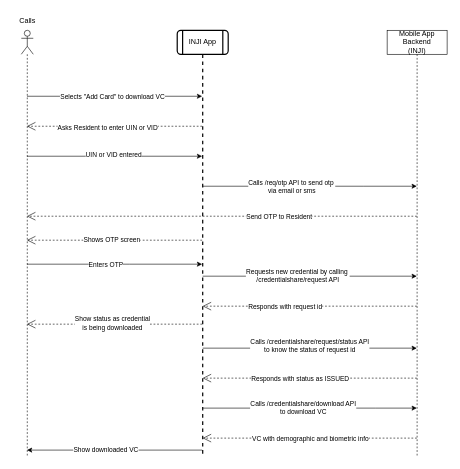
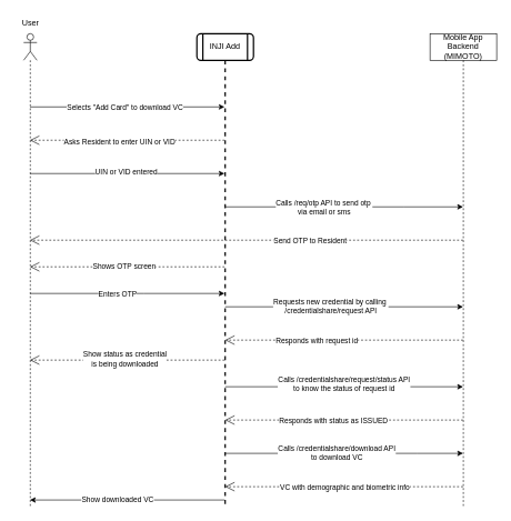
- <mxCell id="9" value="Calls" style="text;html=1;align=center;verticalAlign=middle;resizable=0;points=[];autosize=1;strokeColor=none;fillColor=none;" parent="1" vertex="1"><mxGeometry x="20" y="20" width="50" height="30" as="geometry" /></mxCell>
+ <mxCell id="9" value="User" style="text;html=1;align=center;verticalAlign=middle;resizable=0;points=[];autosize=1;strokeColor=none;fillColor=none;" parent="1" vertex="1"><mxGeometry x="20" y="20" width="50" height="30" as="geometry" /></mxCell>
- <mxCell id="26" value="INJI App" style="shape=umlLifeline;perimeter=lifelinePerimeter;whiteSpace=wrap;html=1;container=1;dropTarget=0;collapsible=0;recursiveResize=0;outlineConnect=0;portConstraint=eastwest;newEdgeStyle={&quot;edgeStyle&quot;:&quot;elbowEdgeStyle&quot;,&quot;elbow&quot;:&quot;vertical&quot;,&quot;curved&quot;:0,&quot;rounded&quot;:0};participant=process;verticalAlign=middle;strokeColor=default;shadow=0;dashed=0;strokeWidth=2;labelBackgroundColor=#ffffff;fillColor=default;fontColor=default;sketch=0;gradientColor=none;fontStyle=0;rounded=1;" parent="1" vertex="1"><mxGeometry x="295" y="50" width="85" height="710" as="geometry" /></mxCell>
+ <mxCell id="26" value="INJI Add" style="shape=umlLifeline;perimeter=lifelinePerimeter;whiteSpace=wrap;html=1;container=1;dropTarget=0;collapsible=0;recursiveResize=0;outlineConnect=0;portConstraint=eastwest;newEdgeStyle={&quot;edgeStyle&quot;:&quot;elbowEdgeStyle&quot;,&quot;elbow&quot;:&quot;vertical&quot;,&quot;curved&quot;:0,&quot;rounded&quot;:0};participant=process;verticalAlign=middle;strokeColor=default;shadow=0;dashed=0;strokeWidth=2;labelBackgroundColor=#ffffff;fillColor=default;fontColor=default;sketch=0;gradientColor=none;fontStyle=0;rounded=1;" parent="1" vertex="1"><mxGeometry x="295" y="50" width="85" height="710" as="geometry" /></mxCell>
- <mxCell id="35" value="Mobile App Backend&lt;br&gt;(INJI)" style="shape=umlLifeline;perimeter=lifelinePerimeter;whiteSpace=wrap;html=1;container=1;dropTarget=0;collapsible=0;recursiveResize=0;outlineConnect=0;portConstraint=eastwest;newEdgeStyle={&quot;edgeStyle&quot;:&quot;elbowEdgeStyle&quot;,&quot;elbow&quot;:&quot;vertical&quot;,&quot;curved&quot;:0,&quot;rounded&quot;:0};" parent="1" vertex="1"><mxGeometry x="645" y="50" width="100" height="710" as="geometry" /></mxCell>
+ <mxCell id="35" value="Mobile App Backend&lt;br&gt;(MIMOTO)" style="shape=umlLifeline;perimeter=lifelinePerimeter;whiteSpace=wrap;html=1;container=1;dropTarget=0;collapsible=0;recursiveResize=0;outlineConnect=0;portConstraint=eastwest;newEdgeStyle={&quot;edgeStyle&quot;:&quot;elbowEdgeStyle&quot;,&quot;elbow&quot;:&quot;vertical&quot;,&quot;curved&quot;:0,&quot;rounded&quot;:0};" parent="1" vertex="1"><mxGeometry x="645" y="50" width="100" height="710" as="geometry" /></mxCell>
